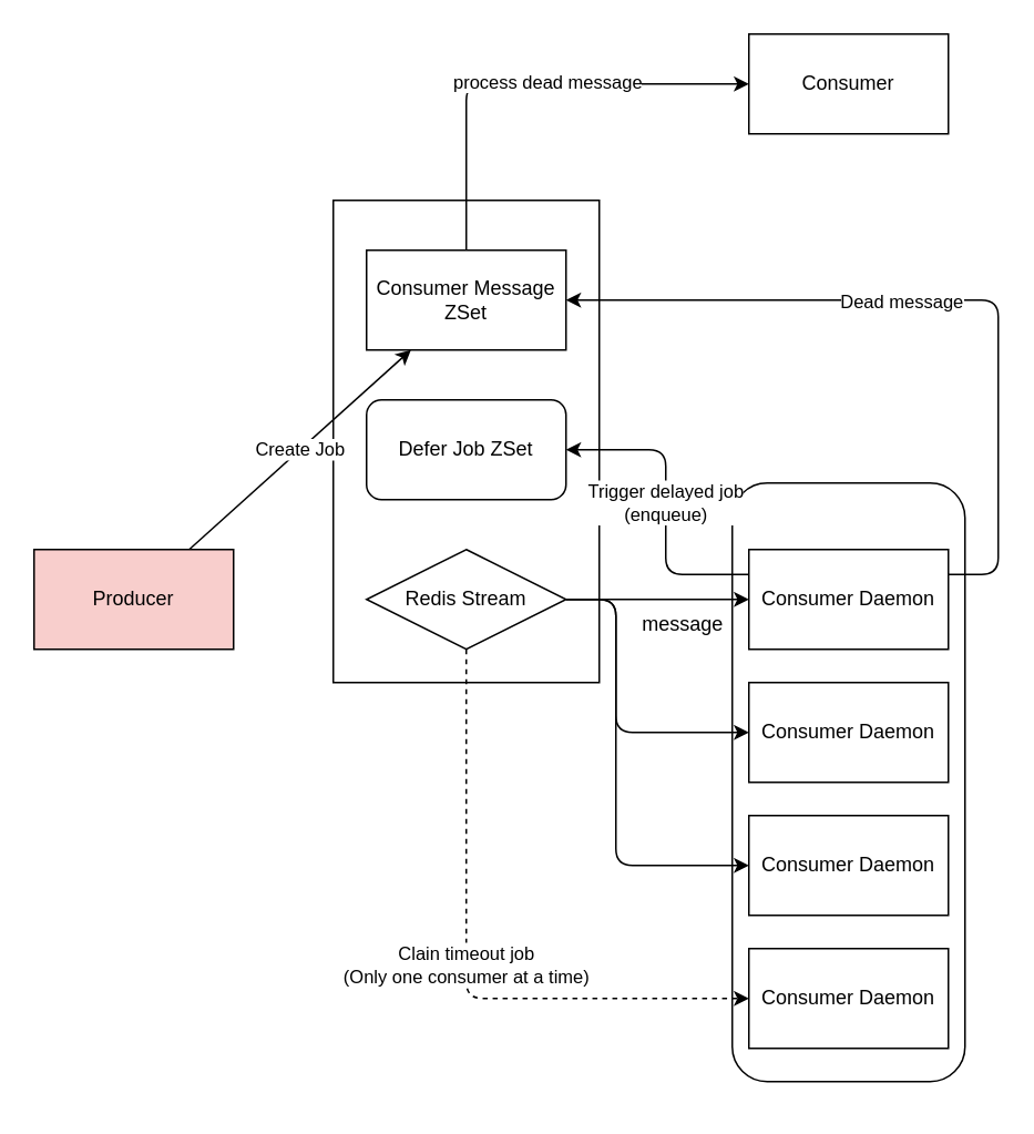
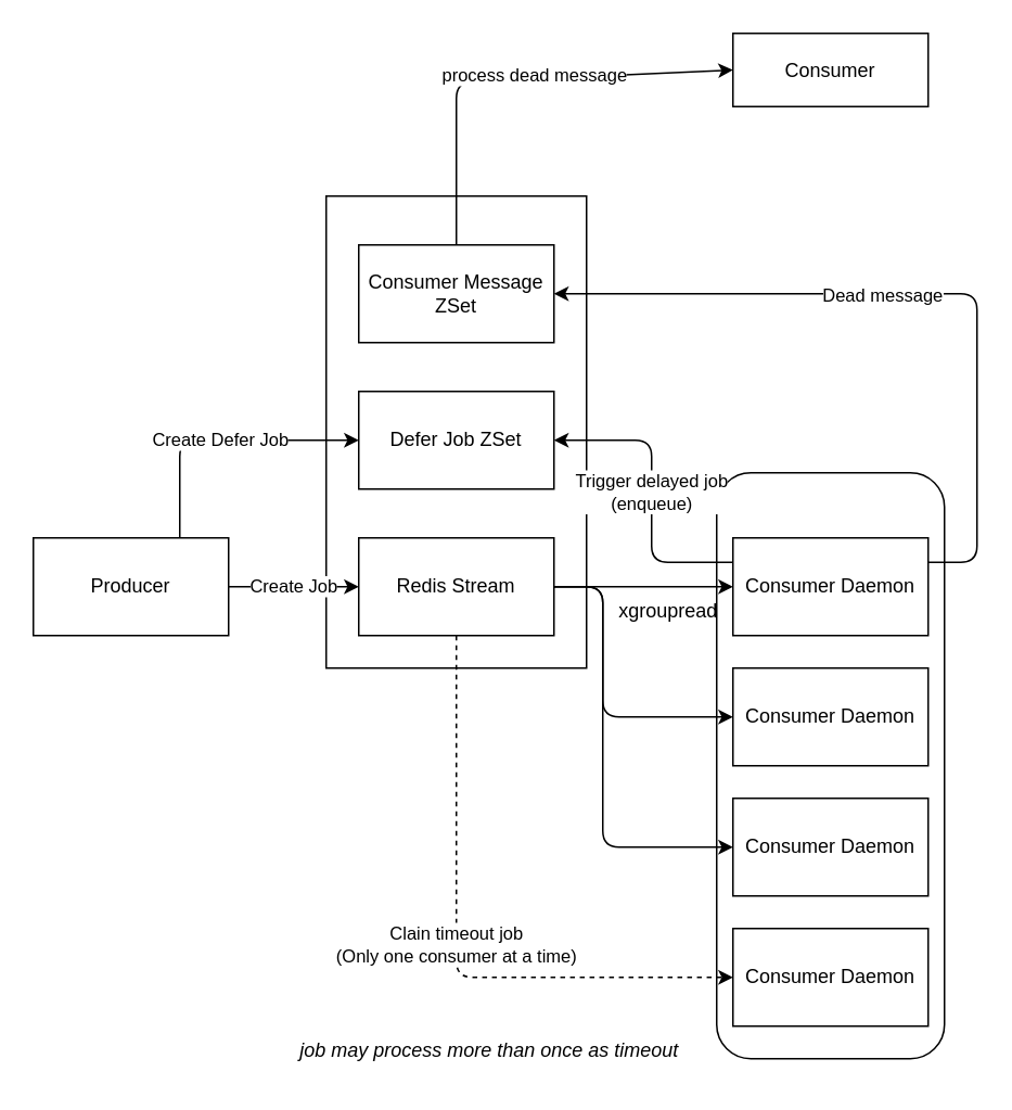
- <mxCell id="23" value="Consumer" style="rounded=0;whiteSpace=wrap;html=1;" vertex="1" parent="1"><mxGeometry x="450" y="20" width="120" height="60" as="geometry" /></mxCell>
+ <mxCell id="23" value="Consumer" style="rounded=0;whiteSpace=wrap;html=1;" vertex="1" parent="1"><mxGeometry x="450" y="20" width="120" height="45" as="geometry" /></mxCell>
+ <mxCell id="13" value="Create Defer Job" style="edgeStyle=none;html=1;exitX=0.75;exitY=0;exitDx=0;exitDy=0;entryX=0;entryY=0.5;entryDx=0;entryDy=0;" edge="1" parent="1" source="15" target="9"><mxGeometry relative="1" as="geometry"><Array as="points"><mxPoint x="110" y="270" /></Array></mxGeometry></mxCell>
- <mxCell id="9" value="Defer Job ZSet" style="whiteSpace=wrap;html=1;rounded=1;" vertex="1" parent="1"><mxGeometry x="220" y="240" width="120" height="60" as="geometry" /></mxCell>
+ <mxCell id="9" value="Defer Job ZSet" style="rounded=0;whiteSpace=wrap;html=1;" vertex="1" parent="1"><mxGeometry x="220" y="240" width="120" height="60" as="geometry" /></mxCell>
- <mxCell id="14" value="Create Job" style="edgeStyle=none;html=1;" edge="1" parent="1" source="15" target="12"><mxGeometry relative="1" as="geometry" /></mxCell>
+ <mxCell id="14" value="Create Job" style="edgeStyle=none;html=1;" edge="1" parent="1" source="15" target="8"><mxGeometry relative="1" as="geometry" /></mxCell>
- <mxCell id="15" value="Producer" style="rounded=0;whiteSpace=wrap;html=1;fillColor=#f8cecc;" vertex="1" parent="1"><mxGeometry x="20" y="330" width="120" height="60" as="geometry" /></mxCell>
+ <mxCell id="15" value="Producer" style="rounded=0;whiteSpace=wrap;html=1;" vertex="1" parent="1"><mxGeometry x="20" y="330" width="120" height="60" as="geometry" /></mxCell>
- <mxCell id="8" value="&lt;span style=&quot;&quot;&gt;Redis Stream&lt;/span&gt;" style="rhombus;whiteSpace=wrap;html=1;" vertex="1" parent="1"><mxGeometry x="220" y="330" width="120" height="60" as="geometry" /></mxCell>
+ <mxCell id="8" value="&lt;span style=&quot;&quot;&gt;Redis Stream&lt;/span&gt;" style="rounded=0;whiteSpace=wrap;html=1;" vertex="1" parent="1"><mxGeometry x="220" y="330" width="120" height="60" as="geometry" /></mxCell>
- <mxCell id="22" value="message" style="text;html=1;align=center;verticalAlign=middle;resizable=0;points=[];autosize=1;strokeColor=none;fillColor=none;" vertex="1" parent="1"><mxGeometry x="370" y="360" width="80" height="30" as="geometry" /></mxCell>
+ <mxCell id="22" value="xgroupread" style="text;html=1;align=center;verticalAlign=middle;resizable=0;points=[];autosize=1;strokeColor=none;fillColor=none;" vertex="1" parent="1"><mxGeometry x="370" y="360" width="80" height="30" as="geometry" /></mxCell>
+ <mxCell id="25" value="job may process more than once as timeout" style="text;html=1;align=center;verticalAlign=middle;resizable=0;points=[];autosize=1;strokeColor=none;fillColor=none;fontStyle=2" vertex="1" parent="1"><mxGeometry x="170" y="630" width="260" height="30" as="geometry" /></mxCell>
